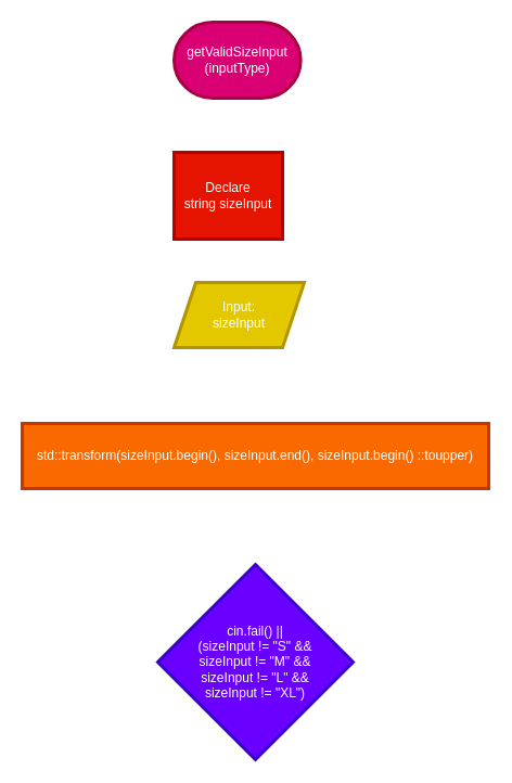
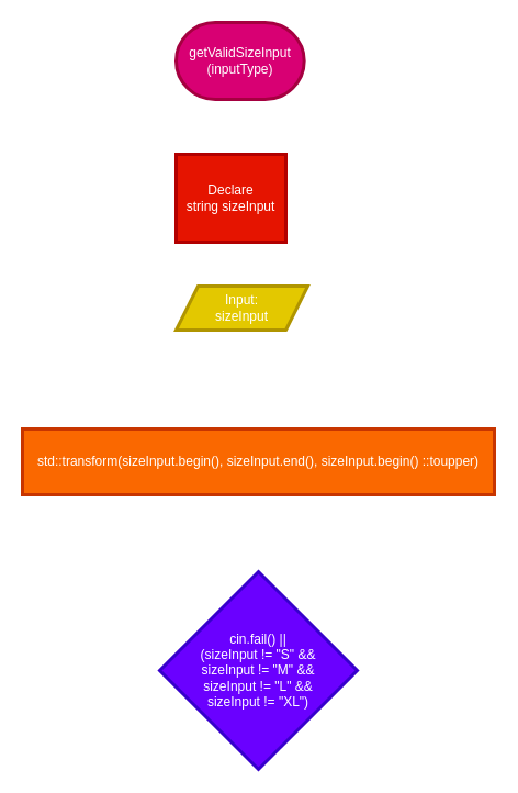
- <mxCell id="4" value="&lt;font style=&quot;color: rgb(255, 255, 255);&quot;&gt;Input:&lt;/font&gt;&lt;div&gt;&lt;font style=&quot;color: rgb(255, 255, 255);&quot;&gt;sizeInput&lt;/font&gt;&lt;/div&gt;" style="shape=parallelogram;perimeter=parallelogramPerimeter;whiteSpace=wrap;html=1;fixedSize=1;fillColor=#e3c800;fontColor=#FFFFFF;strokeColor=#B09500;strokeWidth=3;" vertex="1" parent="1"><mxGeometry x="160" y="260" width="120" height="60" as="geometry" /></mxCell>
+ <mxCell id="4" value="&lt;font style=&quot;color: rgb(255, 255, 255);&quot;&gt;Input:&lt;/font&gt;&lt;div&gt;&lt;font style=&quot;color: rgb(255, 255, 255);&quot;&gt;sizeInput&lt;/font&gt;&lt;/div&gt;" style="shape=parallelogram;perimeter=parallelogramPerimeter;whiteSpace=wrap;html=1;fixedSize=1;fillColor=#e3c800;fontColor=#FFFFFF;strokeColor=#B09500;strokeWidth=3;" vertex="1" parent="1"><mxGeometry x="160" y="260" width="120" height="40" as="geometry" /></mxCell>
